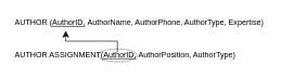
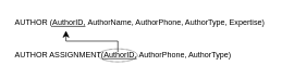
- <mxCell id="4" value="AUTHOR ASSIGNMENT(&lt;u&gt;AuthorID,&lt;/u&gt;&amp;nbsp;AuthorPosition, AuthorType)" style="text;html=1;whiteSpace=wrap;strokeColor=none;fillColor=none;align=left;verticalAlign=middle;rounded=0;" vertex="1" parent="1"><mxGeometry x="20" y="70" width="390" height="30" as="geometry" /></mxCell>
+ <mxCell id="4" value="AUTHOR ASSIGNMENT(&lt;u&gt;AuthorID,&lt;/u&gt;&amp;nbsp;AuthorPhone, AuthorType)" style="text;html=1;whiteSpace=wrap;strokeColor=none;fillColor=none;align=left;verticalAlign=middle;rounded=0;" vertex="1" parent="1"><mxGeometry x="20" y="70" width="390" height="30" as="geometry" /></mxCell>
